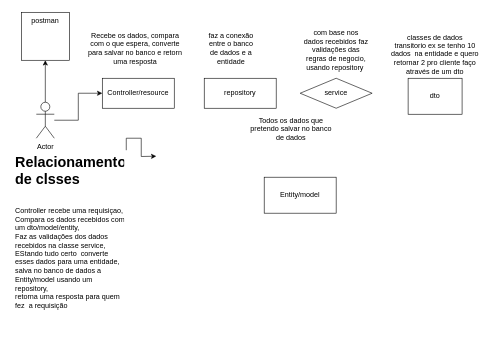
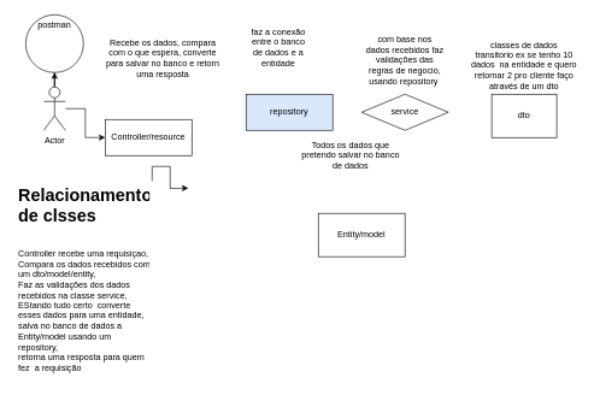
- <mxCell id="11" value="postman" style="whiteSpace=wrap;html=1;verticalAlign=top;rounded=0;" vertex="1" parent="1"><mxGeometry x="35" y="20" width="80" height="80" as="geometry" /></mxCell>
+ <mxCell id="11" value="postman" style="ellipse;whiteSpace=wrap;html=1;verticalAlign=top;" vertex="1" parent="1"><mxGeometry x="35" y="20" width="80" height="80" as="geometry" /></mxCell>
- <mxCell id="14" value="faz a conexão entre o banco de dados e a entidade" style="text;html=1;strokeColor=none;fillColor=none;align=center;verticalAlign=middle;whiteSpace=wrap;rounded=0;" vertex="1" parent="1"><mxGeometry x="345" y="40" width="80" height="80" as="geometry" /></mxCell>
+ <mxCell id="14" value="faz a conexão entre o banco de dados e a entidade" style="text;html=1;strokeColor=none;fillColor=none;align=center;verticalAlign=middle;whiteSpace=wrap;rounded=0;" vertex="1" parent="1"><mxGeometry x="345" y="25" width="80" height="80" as="geometry" /></mxCell>
- <mxCell id="5" value="Controller/resource" style="rounded=0;whiteSpace=wrap;html=1;" vertex="1" parent="1"><mxGeometry x="170" y="130" width="120" height="50" as="geometry" /></mxCell>
+ <mxCell id="5" value="Controller/resource" style="rounded=0;whiteSpace=wrap;html=1;" vertex="1" parent="1"><mxGeometry x="145" y="165" width="120" height="50" as="geometry" /></mxCell>
- <mxCell id="7" value="repository" style="rounded=0;whiteSpace=wrap;html=1;" vertex="1" parent="1"><mxGeometry x="340" y="130" width="120" height="50" as="geometry" /></mxCell>
+ <mxCell id="7" value="repository" style="rounded=0;whiteSpace=wrap;html=1;fillColor=#dae8fc;" vertex="1" parent="1"><mxGeometry x="340" y="130" width="120" height="50" as="geometry" /></mxCell>
- <mxCell id="4" value="Actor" style="shape=umlActor;verticalLabelPosition=bottom;verticalAlign=top;html=1;outlineConnect=0;" vertex="1" parent="1"><mxGeometry x="60" y="170" width="30" height="60" as="geometry" /></mxCell>
+ <mxCell id="4" value="Actor" style="shape=umlActor;verticalLabelPosition=bottom;verticalAlign=top;html=1;outlineConnect=0;" vertex="1" parent="1"><mxGeometry x="60" y="120" width="30" height="60" as="geometry" /></mxCell>
